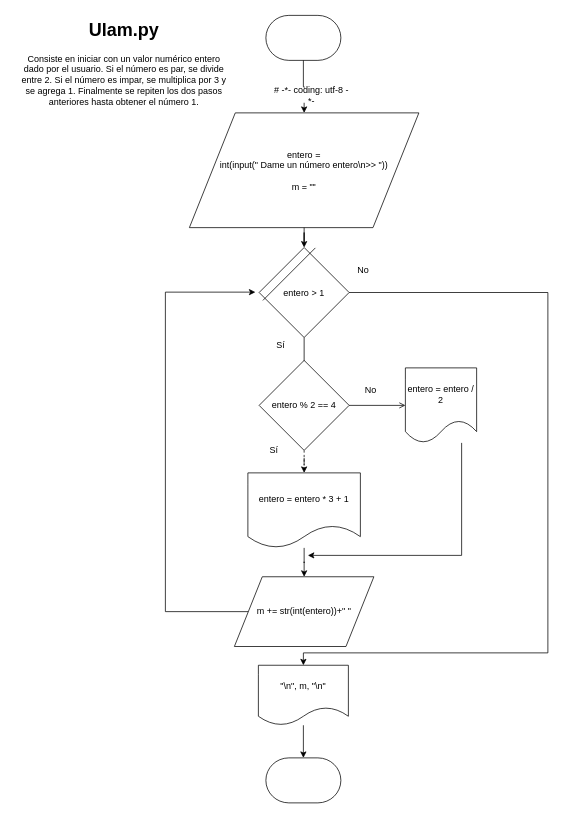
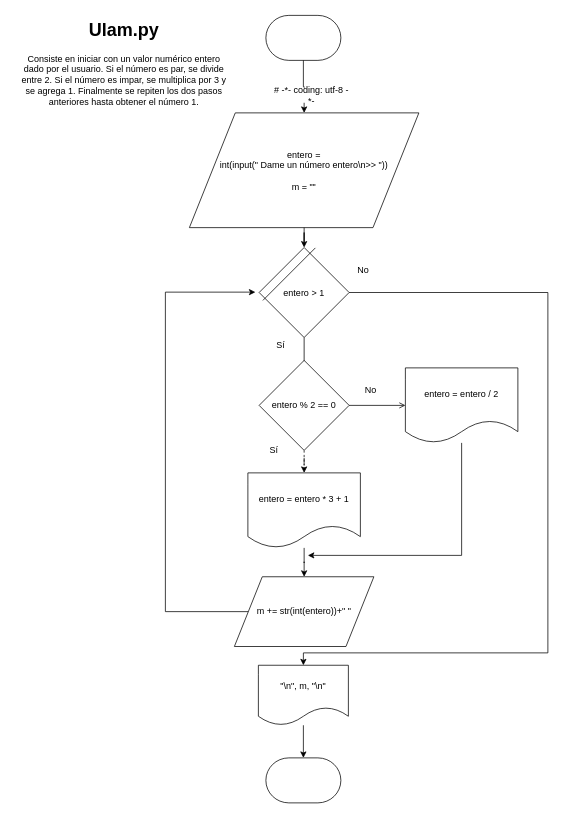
- <mxCell id="18" value="entero % 2 == 4" style="rhombus;whiteSpace=wrap;html=1;fillColor=#ffffff;" parent="1" vertex="1"><mxGeometry x="345" y="480" width="120" height="120" as="geometry" /></mxCell>
+ <mxCell id="18" value="entero % 2 == 0" style="rhombus;whiteSpace=wrap;html=1;fillColor=#ffffff;" parent="1" vertex="1"><mxGeometry x="345" y="480" width="120" height="120" as="geometry" /></mxCell>
- <mxCell id="20" value="entero = entero / 2" style="shape=document;whiteSpace=wrap;html=1;boundedLbl=1;fillColor=#ffffff;" parent="1" vertex="1"><mxGeometry x="540" y="490" width="95" height="100" as="geometry" /></mxCell>
+ <mxCell id="20" value="entero = entero / 2" style="shape=document;whiteSpace=wrap;html=1;boundedLbl=1;fillColor=#ffffff;" parent="1" vertex="1"><mxGeometry x="540" y="490" width="150" height="100" as="geometry" /></mxCell>
